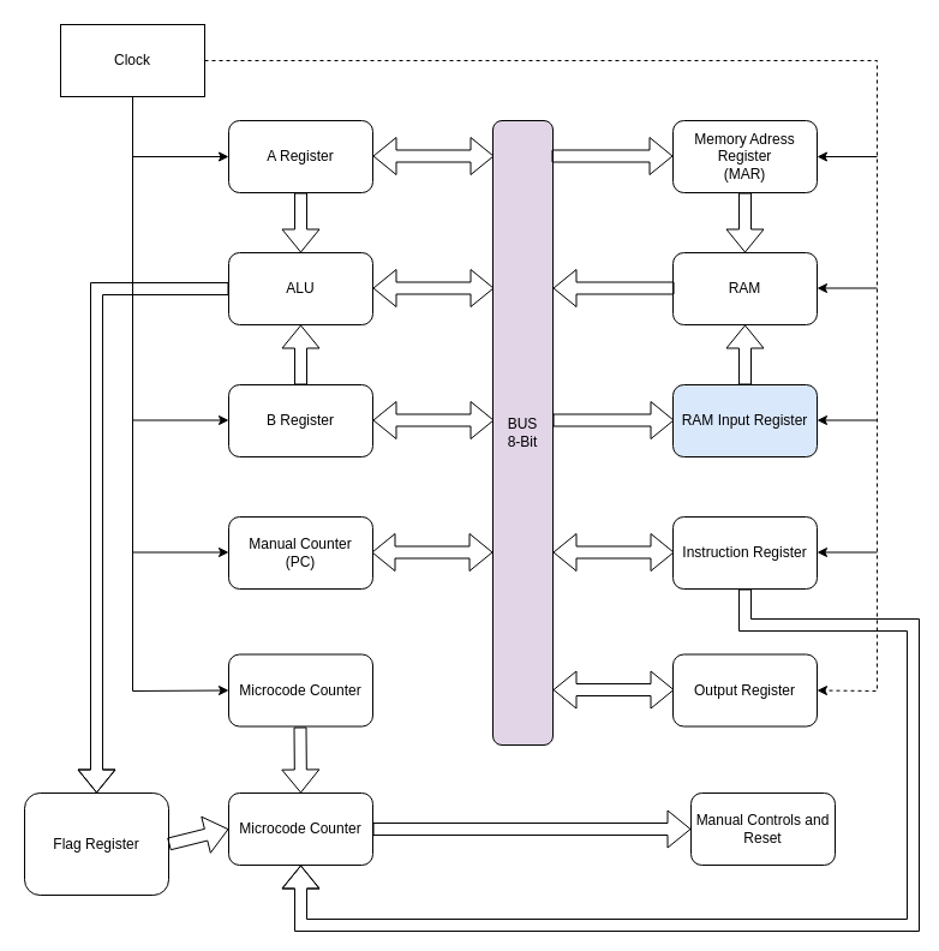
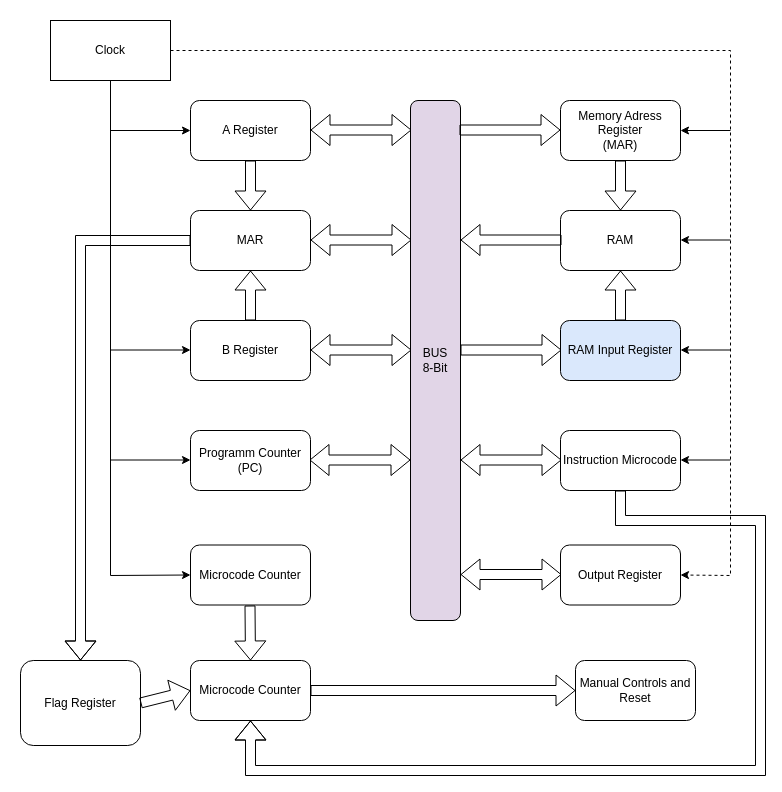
- <mxCell id="3" value="ALU" style="rounded=1;whiteSpace=wrap;html=1;" vertex="1" parent="1"><mxGeometry x="190" y="210" width="120" height="60" as="geometry" /></mxCell>
+ <mxCell id="3" value="MAR" style="rounded=1;whiteSpace=wrap;html=1;" vertex="1" parent="1"><mxGeometry x="190" y="210" width="120" height="60" as="geometry" /></mxCell>
- <mxCell id="11" value="Manual Counter&lt;div&gt;(PC)&lt;/div&gt;" style="rounded=1;whiteSpace=wrap;html=1;" vertex="1" parent="1"><mxGeometry x="190" y="430" width="120" height="60" as="geometry" /></mxCell>
+ <mxCell id="11" value="Programm Counter&lt;div&gt;(PC)&lt;/div&gt;" style="rounded=1;whiteSpace=wrap;html=1;" vertex="1" parent="1"><mxGeometry x="190" y="430" width="120" height="60" as="geometry" /></mxCell>
- <mxCell id="21" value="Instruction Register" style="rounded=1;whiteSpace=wrap;html=1;" vertex="1" parent="1"><mxGeometry x="560" y="430" width="120" height="60" as="geometry" /></mxCell>
+ <mxCell id="21" value="Instruction Microcode" style="rounded=1;whiteSpace=wrap;html=1;" vertex="1" parent="1"><mxGeometry x="560" y="430" width="120" height="60" as="geometry" /></mxCell>
